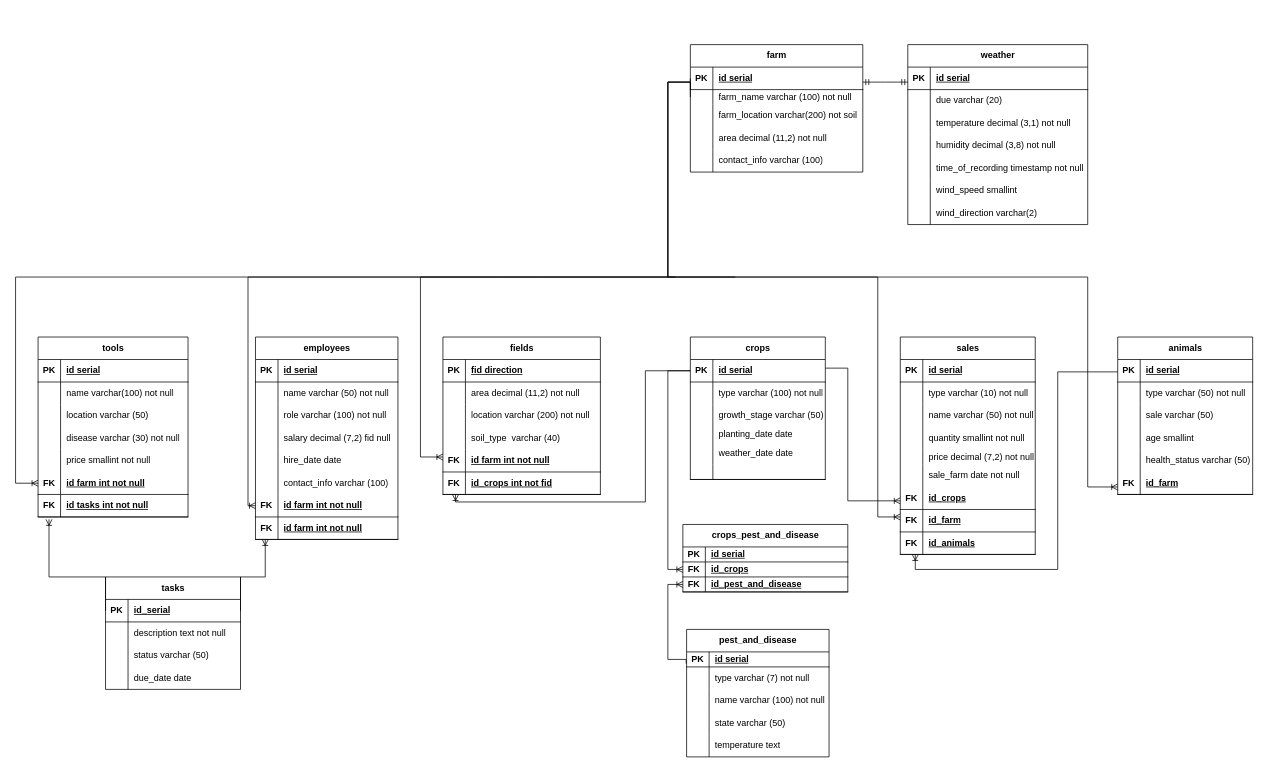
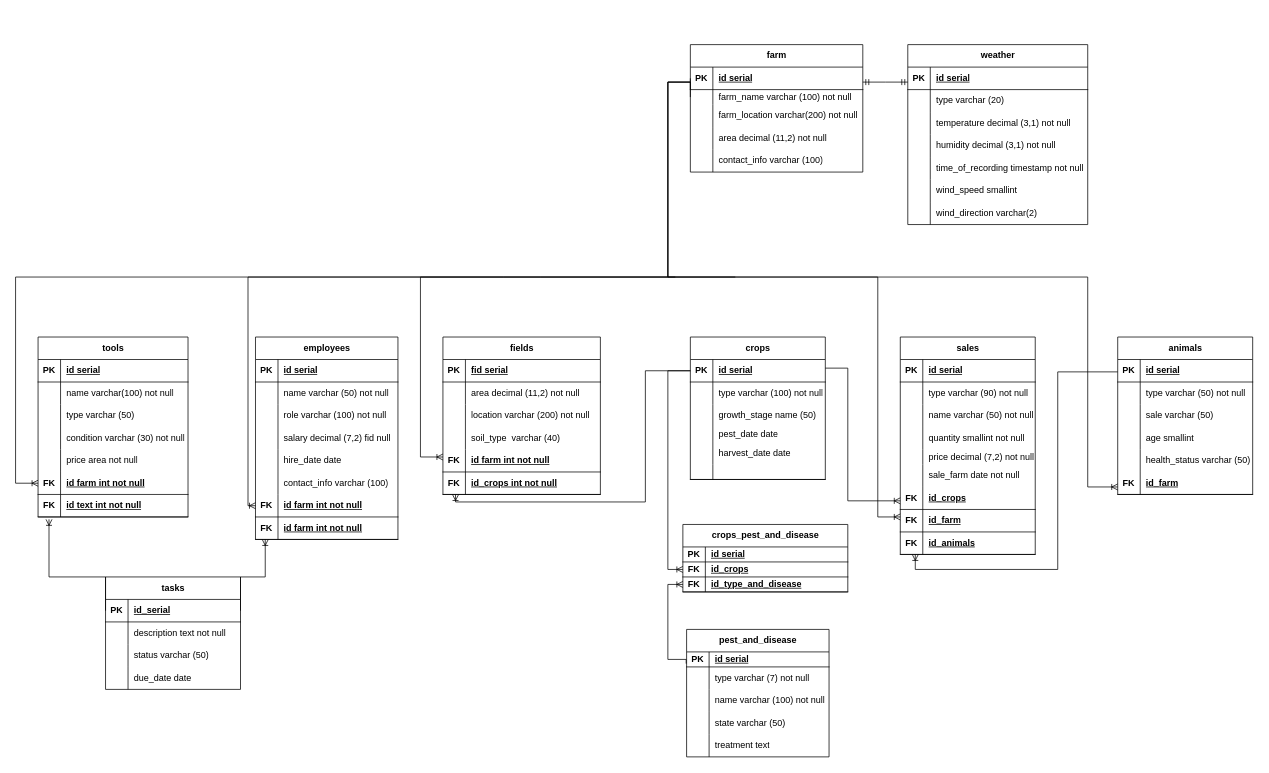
- <mxCell id="147" value="due varchar (20)&amp;nbsp;" style="shape=partialRectangle;connectable=0;fillColor=none;top=0;left=0;bottom=0;right=0;align=left;spacingLeft=6;overflow=hidden;whiteSpace=wrap;html=1;" parent="145" vertex="1"><mxGeometry x="30" width="210" height="30" as="geometry"><mxRectangle width="210" height="30" as="alternateBounds" /></mxGeometry></mxCell>
+ <mxCell id="147" value="type varchar (20)&amp;nbsp;" style="shape=partialRectangle;connectable=0;fillColor=none;top=0;left=0;bottom=0;right=0;align=left;spacingLeft=6;overflow=hidden;whiteSpace=wrap;html=1;" parent="145" vertex="1"><mxGeometry x="30" width="210" height="30" as="geometry"><mxRectangle width="210" height="30" as="alternateBounds" /></mxGeometry></mxCell>
- <mxCell id="172" value="farm_location varchar(200) not soil" style="shape=partialRectangle;connectable=0;fillColor=none;top=0;left=0;bottom=0;right=0;align=left;spacingLeft=6;overflow=hidden;whiteSpace=wrap;html=1;" parent="170" vertex="1"><mxGeometry x="30" width="200" height="30" as="geometry"><mxRectangle width="200" height="30" as="alternateBounds" /></mxGeometry></mxCell>
+ <mxCell id="172" value="farm_location varchar(200) not null" style="shape=partialRectangle;connectable=0;fillColor=none;top=0;left=0;bottom=0;right=0;align=left;spacingLeft=6;overflow=hidden;whiteSpace=wrap;html=1;" parent="170" vertex="1"><mxGeometry x="30" width="200" height="30" as="geometry"><mxRectangle width="200" height="30" as="alternateBounds" /></mxGeometry></mxCell>
- <mxCell id="153" value="humidity decimal (3,8) not null" style="shape=partialRectangle;connectable=0;fillColor=none;top=0;left=0;bottom=0;right=0;align=left;spacingLeft=6;overflow=hidden;whiteSpace=wrap;html=1;" parent="151" vertex="1"><mxGeometry x="30" width="210" height="30" as="geometry"><mxRectangle width="210" height="30" as="alternateBounds" /></mxGeometry></mxCell>
+ <mxCell id="153" value="humidity decimal (3,1) not null" style="shape=partialRectangle;connectable=0;fillColor=none;top=0;left=0;bottom=0;right=0;align=left;spacingLeft=6;overflow=hidden;whiteSpace=wrap;html=1;" parent="151" vertex="1"><mxGeometry x="30" width="210" height="30" as="geometry"><mxRectangle width="210" height="30" as="alternateBounds" /></mxGeometry></mxCell>
- <mxCell id="100" value="fid direction" style="shape=partialRectangle;connectable=0;fillColor=none;top=0;left=0;bottom=0;right=0;align=left;spacingLeft=6;fontStyle=5;overflow=hidden;whiteSpace=wrap;html=1;" parent="98" vertex="1"><mxGeometry x="30" width="180" height="30" as="geometry"><mxRectangle width="180" height="30" as="alternateBounds" /></mxGeometry></mxCell>
+ <mxCell id="100" value="fid serial" style="shape=partialRectangle;connectable=0;fillColor=none;top=0;left=0;bottom=0;right=0;align=left;spacingLeft=6;fontStyle=5;overflow=hidden;whiteSpace=wrap;html=1;" parent="98" vertex="1"><mxGeometry x="30" width="180" height="30" as="geometry"><mxRectangle width="180" height="30" as="alternateBounds" /></mxGeometry></mxCell>
- <mxCell id="40" value="type varchar (10) not null" style="shape=partialRectangle;connectable=0;fillColor=none;top=0;left=0;bottom=0;right=0;align=left;spacingLeft=6;overflow=hidden;whiteSpace=wrap;html=1;" parent="38" vertex="1"><mxGeometry x="30" width="150" height="30" as="geometry"><mxRectangle width="150" height="30" as="alternateBounds" /></mxGeometry></mxCell>
+ <mxCell id="40" value="type varchar (90) not null" style="shape=partialRectangle;connectable=0;fillColor=none;top=0;left=0;bottom=0;right=0;align=left;spacingLeft=6;overflow=hidden;whiteSpace=wrap;html=1;" parent="38" vertex="1"><mxGeometry x="30" width="150" height="30" as="geometry"><mxRectangle width="150" height="30" as="alternateBounds" /></mxGeometry></mxCell>
- <mxCell id="189" value="location varchar (50)&amp;nbsp;" style="shape=partialRectangle;connectable=0;fillColor=none;top=0;left=0;bottom=0;right=0;align=left;spacingLeft=6;overflow=hidden;whiteSpace=wrap;html=1;" parent="187" vertex="1"><mxGeometry x="30" width="170" height="30" as="geometry"><mxRectangle width="170" height="30" as="alternateBounds" /></mxGeometry></mxCell>
+ <mxCell id="189" value="type varchar (50)&amp;nbsp;" style="shape=partialRectangle;connectable=0;fillColor=none;top=0;left=0;bottom=0;right=0;align=left;spacingLeft=6;overflow=hidden;whiteSpace=wrap;html=1;" parent="187" vertex="1"><mxGeometry x="30" width="170" height="30" as="geometry"><mxRectangle width="170" height="30" as="alternateBounds" /></mxGeometry></mxCell>
- <mxCell id="87" value="growth_stage varchar (50)" style="shape=partialRectangle;connectable=0;fillColor=none;top=0;left=0;bottom=0;right=0;align=left;spacingLeft=6;overflow=hidden;whiteSpace=wrap;html=1;" parent="85" vertex="1"><mxGeometry x="30" width="150" height="30" as="geometry"><mxRectangle width="150" height="30" as="alternateBounds" /></mxGeometry></mxCell>
+ <mxCell id="87" value="growth_stage name (50)" style="shape=partialRectangle;connectable=0;fillColor=none;top=0;left=0;bottom=0;right=0;align=left;spacingLeft=6;overflow=hidden;whiteSpace=wrap;html=1;" parent="85" vertex="1"><mxGeometry x="30" width="150" height="30" as="geometry"><mxRectangle width="150" height="30" as="alternateBounds" /></mxGeometry></mxCell>
- <mxCell id="90" value="planting_date date" style="shape=partialRectangle;connectable=0;fillColor=none;top=0;left=0;bottom=0;right=0;align=left;spacingLeft=6;overflow=hidden;whiteSpace=wrap;html=1;" parent="88" vertex="1"><mxGeometry x="30" width="150" height="20" as="geometry"><mxRectangle width="150" height="20" as="alternateBounds" /></mxGeometry></mxCell>
+ <mxCell id="90" value="pest_date date" style="shape=partialRectangle;connectable=0;fillColor=none;top=0;left=0;bottom=0;right=0;align=left;spacingLeft=6;overflow=hidden;whiteSpace=wrap;html=1;" parent="88" vertex="1"><mxGeometry x="30" width="150" height="20" as="geometry"><mxRectangle width="150" height="20" as="alternateBounds" /></mxGeometry></mxCell>
- <mxCell id="192" value="disease varchar (30) not null" style="shape=partialRectangle;connectable=0;fillColor=none;top=0;left=0;bottom=0;right=0;align=left;spacingLeft=6;overflow=hidden;whiteSpace=wrap;html=1;" parent="190" vertex="1"><mxGeometry x="30" width="170" height="30" as="geometry"><mxRectangle width="170" height="30" as="alternateBounds" /></mxGeometry></mxCell>
+ <mxCell id="192" value="condition varchar (30) not null" style="shape=partialRectangle;connectable=0;fillColor=none;top=0;left=0;bottom=0;right=0;align=left;spacingLeft=6;overflow=hidden;whiteSpace=wrap;html=1;" parent="190" vertex="1"><mxGeometry x="30" width="170" height="30" as="geometry"><mxRectangle width="170" height="30" as="alternateBounds" /></mxGeometry></mxCell>
- <mxCell id="93" value="weather_date date" style="shape=partialRectangle;connectable=0;fillColor=none;top=0;left=0;bottom=0;right=0;align=left;spacingLeft=6;overflow=hidden;whiteSpace=wrap;html=1;" parent="91" vertex="1"><mxGeometry x="30" width="150" height="30" as="geometry"><mxRectangle width="150" height="30" as="alternateBounds" /></mxGeometry></mxCell>
+ <mxCell id="93" value="harvest_date date" style="shape=partialRectangle;connectable=0;fillColor=none;top=0;left=0;bottom=0;right=0;align=left;spacingLeft=6;overflow=hidden;whiteSpace=wrap;html=1;" parent="91" vertex="1"><mxGeometry x="30" width="150" height="30" as="geometry"><mxRectangle width="150" height="30" as="alternateBounds" /></mxGeometry></mxCell>
- <mxCell id="195" value="price smallint not null" style="shape=partialRectangle;connectable=0;fillColor=none;top=0;left=0;bottom=0;right=0;align=left;spacingLeft=6;overflow=hidden;whiteSpace=wrap;html=1;" parent="193" vertex="1"><mxGeometry x="30" width="170" height="30" as="geometry"><mxRectangle width="170" height="30" as="alternateBounds" /></mxGeometry></mxCell>
+ <mxCell id="195" value="price area not null" style="shape=partialRectangle;connectable=0;fillColor=none;top=0;left=0;bottom=0;right=0;align=left;spacingLeft=6;overflow=hidden;whiteSpace=wrap;html=1;" parent="193" vertex="1"><mxGeometry x="30" width="170" height="30" as="geometry"><mxRectangle width="170" height="30" as="alternateBounds" /></mxGeometry></mxCell>
- <mxCell id="115" value="id_crops int not fid" style="shape=partialRectangle;connectable=0;fillColor=none;top=0;left=0;bottom=0;right=0;align=left;spacingLeft=6;fontStyle=5;overflow=hidden;whiteSpace=wrap;html=1;" parent="113" vertex="1"><mxGeometry x="30" width="180" height="30" as="geometry"><mxRectangle width="180" height="30" as="alternateBounds" /></mxGeometry></mxCell>
+ <mxCell id="115" value="id_crops int not null" style="shape=partialRectangle;connectable=0;fillColor=none;top=0;left=0;bottom=0;right=0;align=left;spacingLeft=6;fontStyle=5;overflow=hidden;whiteSpace=wrap;html=1;" parent="113" vertex="1"><mxGeometry x="30" width="180" height="30" as="geometry"><mxRectangle width="180" height="30" as="alternateBounds" /></mxGeometry></mxCell>
- <mxCell id="201" value="id tasks int not null" style="shape=partialRectangle;connectable=0;fillColor=none;top=0;left=0;bottom=0;right=0;align=left;spacingLeft=6;fontStyle=5;overflow=hidden;whiteSpace=wrap;html=1;" parent="199" vertex="1"><mxGeometry x="30" width="170" height="30" as="geometry"><mxRectangle width="170" height="30" as="alternateBounds" /></mxGeometry></mxCell>
+ <mxCell id="201" value="id text int not null" style="shape=partialRectangle;connectable=0;fillColor=none;top=0;left=0;bottom=0;right=0;align=left;spacingLeft=6;fontStyle=5;overflow=hidden;whiteSpace=wrap;html=1;" parent="199" vertex="1"><mxGeometry x="30" width="170" height="30" as="geometry"><mxRectangle width="170" height="30" as="alternateBounds" /></mxGeometry></mxCell>
- <mxCell id="221" value="id_pest_and_disease" style="shape=partialRectangle;connectable=0;fillColor=none;top=0;left=0;bottom=0;right=0;align=left;spacingLeft=6;fontStyle=5;overflow=hidden;whiteSpace=wrap;html=1;" parent="219" vertex="1"><mxGeometry x="30" width="190" height="20" as="geometry"><mxRectangle width="190" height="20" as="alternateBounds" /></mxGeometry></mxCell>
+ <mxCell id="221" value="id_type_and_disease" style="shape=partialRectangle;connectable=0;fillColor=none;top=0;left=0;bottom=0;right=0;align=left;spacingLeft=6;fontStyle=5;overflow=hidden;whiteSpace=wrap;html=1;" parent="219" vertex="1"><mxGeometry x="30" width="190" height="20" as="geometry"><mxRectangle width="190" height="20" as="alternateBounds" /></mxGeometry></mxCell>
- <mxCell id="77" value="temperature text" style="shape=partialRectangle;connectable=0;fillColor=none;top=0;left=0;bottom=0;right=0;align=left;spacingLeft=6;overflow=hidden;whiteSpace=wrap;html=1;" parent="75" vertex="1"><mxGeometry x="30" width="160" height="30" as="geometry"><mxRectangle width="160" height="30" as="alternateBounds" /></mxGeometry></mxCell>
+ <mxCell id="77" value="treatment text" style="shape=partialRectangle;connectable=0;fillColor=none;top=0;left=0;bottom=0;right=0;align=left;spacingLeft=6;overflow=hidden;whiteSpace=wrap;html=1;" parent="75" vertex="1"><mxGeometry x="30" width="160" height="30" as="geometry"><mxRectangle width="160" height="30" as="alternateBounds" /></mxGeometry></mxCell>
